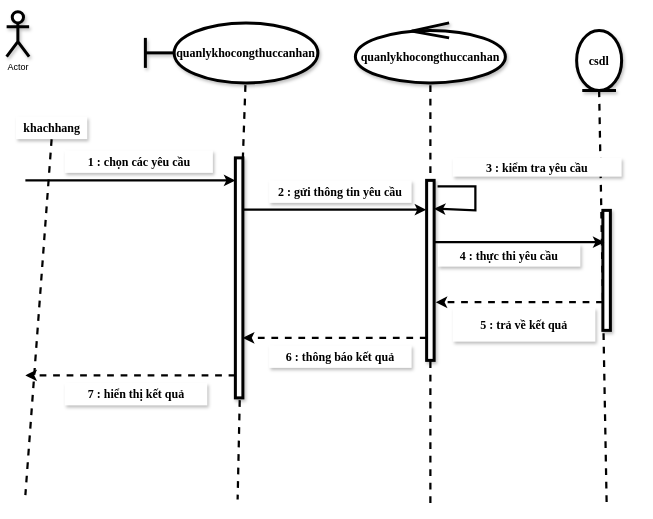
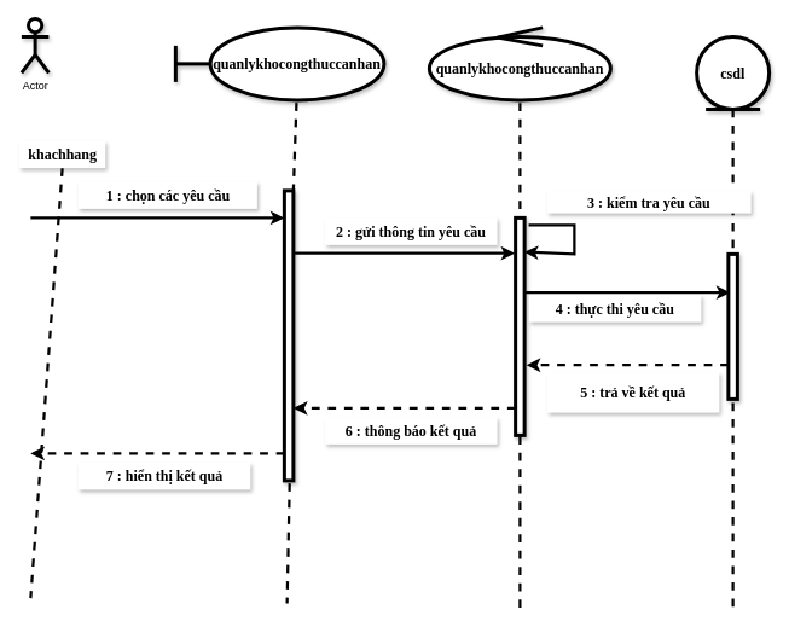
- <mxCell id="3" value="Actor" style="shape=umlActor;verticalLabelPosition=bottom;verticalAlign=top;html=1;strokeWidth=4;shadow=1;" parent="1" vertex="1"><mxGeometry x="8" y="15" width="30" height="60" as="geometry" /></mxCell>
+ <mxCell id="3" value="Actor" style="shape=umlActor;verticalLabelPosition=bottom;verticalAlign=top;html=1;strokeWidth=4;shadow=1;" parent="1" vertex="1"><mxGeometry x="23" y="20" width="30" height="60" as="geometry" /></mxCell>
- <mxCell id="13" value="csdl" style="ellipse;shape=umlEntity;whiteSpace=wrap;html=1;shadow=1;fontFamily=Times New Roman;fontSize=16;strokeWidth=4;fillColor=default;fontStyle=1" parent="1" vertex="1"><mxGeometry x="768" y="40" width="60" height="80" as="geometry" /></mxCell>
+ <mxCell id="13" value="csdl" style="ellipse;shape=umlEntity;whiteSpace=wrap;html=1;shadow=1;fontFamily=Times New Roman;fontSize=16;strokeWidth=4;fillColor=default;fontStyle=1" parent="1" vertex="1"><mxGeometry x="768" y="40" width="80" height="80" as="geometry" /></mxCell>
